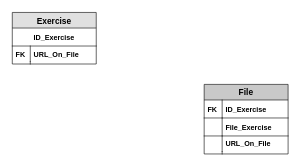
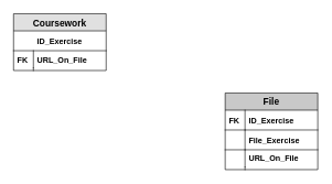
- <mxCell id="2" value="Exercise" style="swimlane;fontStyle=1;childLayout=stackLayout;horizontal=1;startSize=26;fillColor=#e0e0e0;horizontalStack=0;resizeParent=1;resizeParentMax=0;resizeLast=0;collapsible=1;marginBottom=0;swimlaneFillColor=#ffffff;align=center;fontSize=14;shadow=0;labelBackgroundColor=none;strokeColor=#000000;" vertex="1" parent="1"><mxGeometry x="20" y="20" width="140" height="86" as="geometry" /></mxCell>
+ <mxCell id="2" value="Coursework" style="swimlane;fontStyle=1;childLayout=stackLayout;horizontal=1;startSize=26;fillColor=#e0e0e0;horizontalStack=0;resizeParent=1;resizeParentMax=0;resizeLast=0;collapsible=1;marginBottom=0;swimlaneFillColor=#ffffff;align=center;fontSize=14;shadow=0;labelBackgroundColor=none;strokeColor=#000000;" vertex="1" parent="1"><mxGeometry x="20" y="20" width="140" height="86" as="geometry" /></mxCell>
